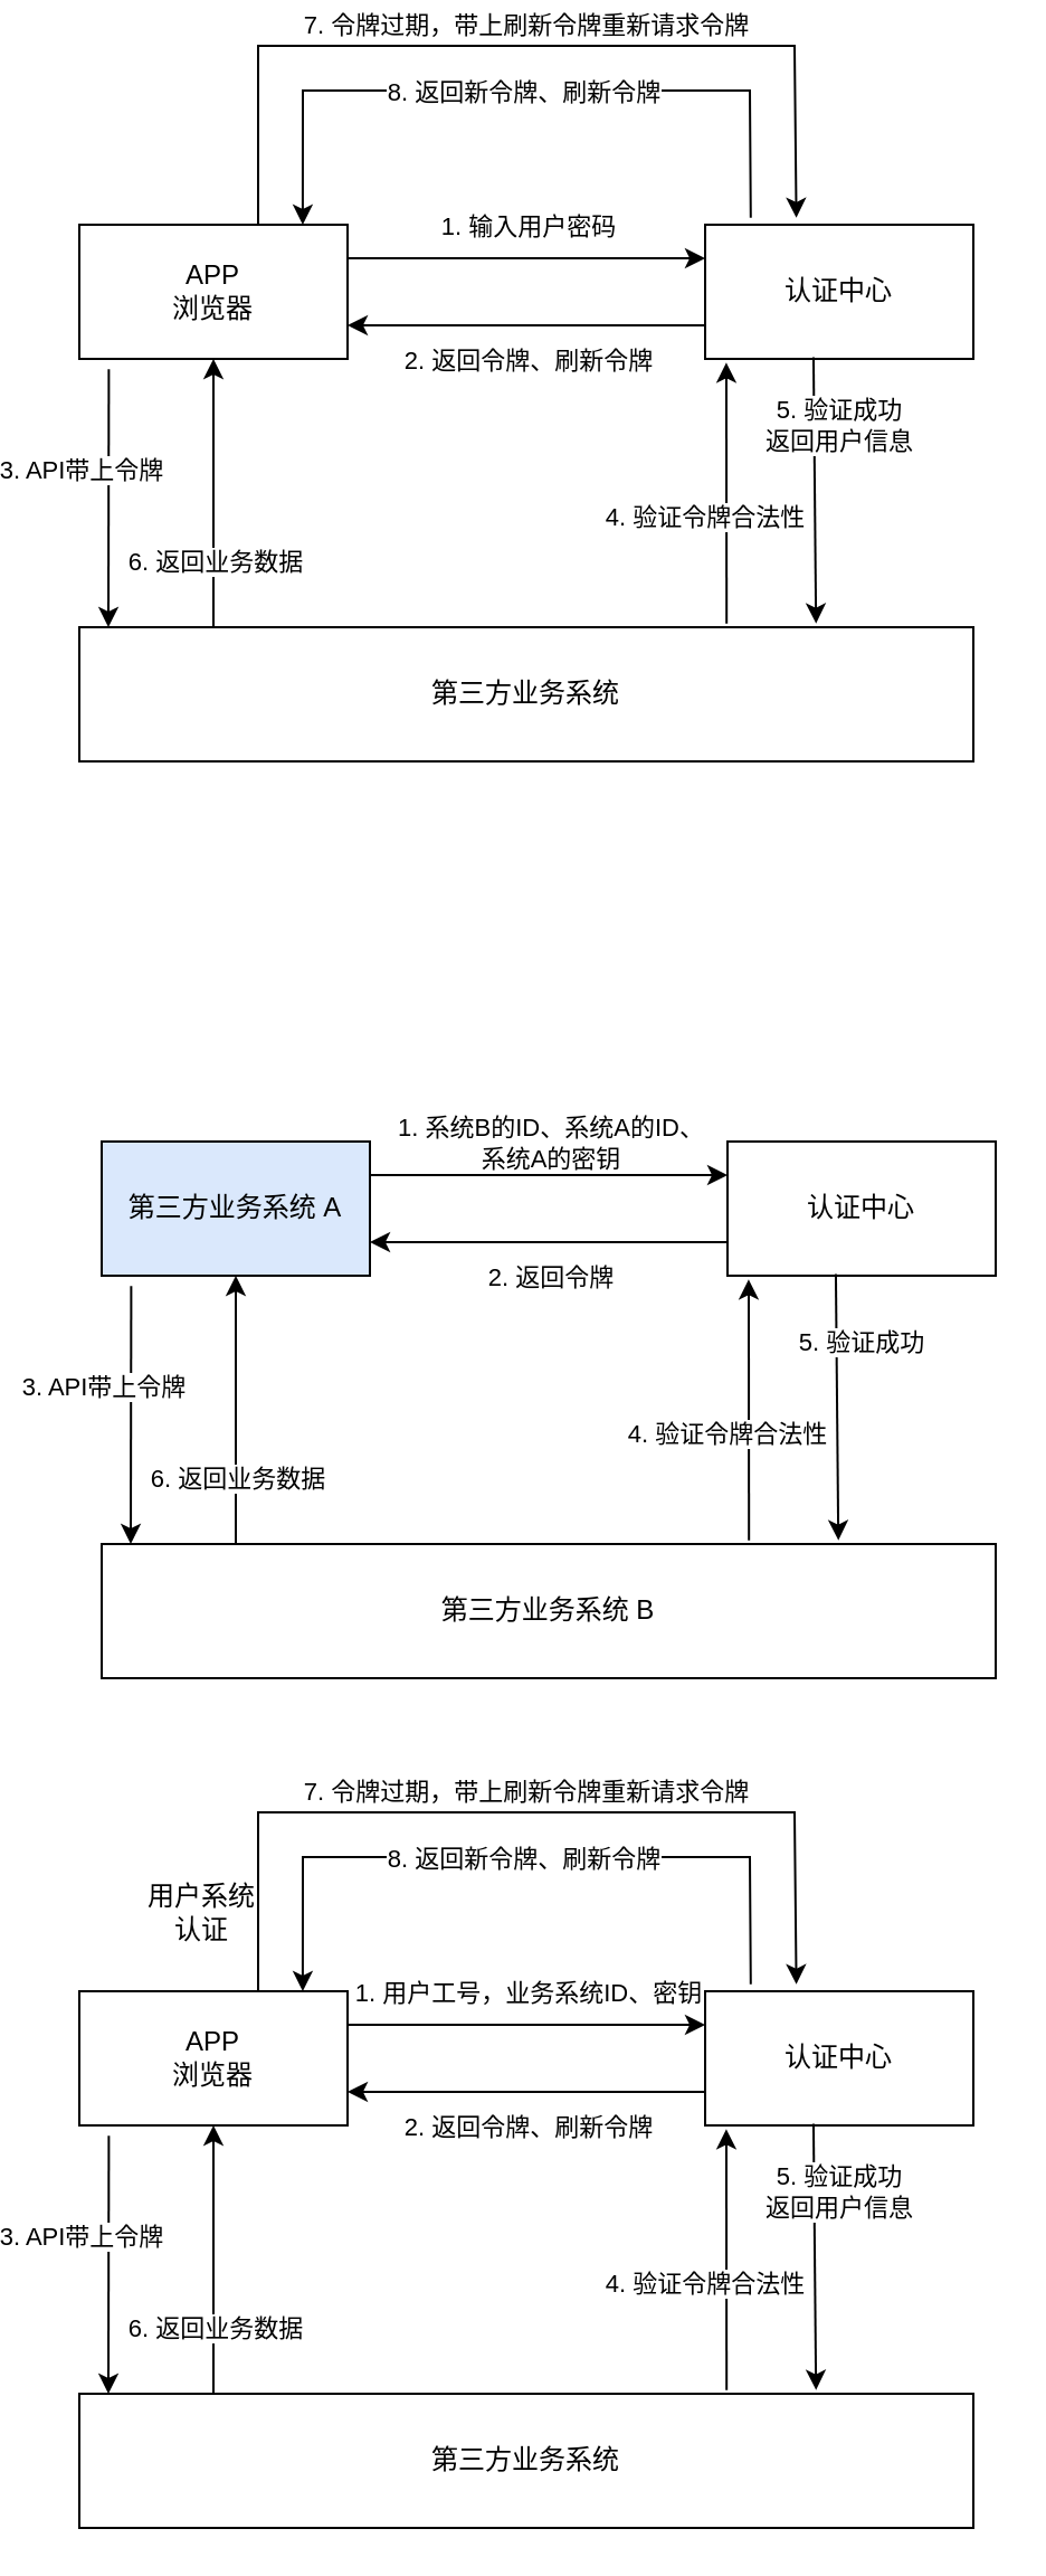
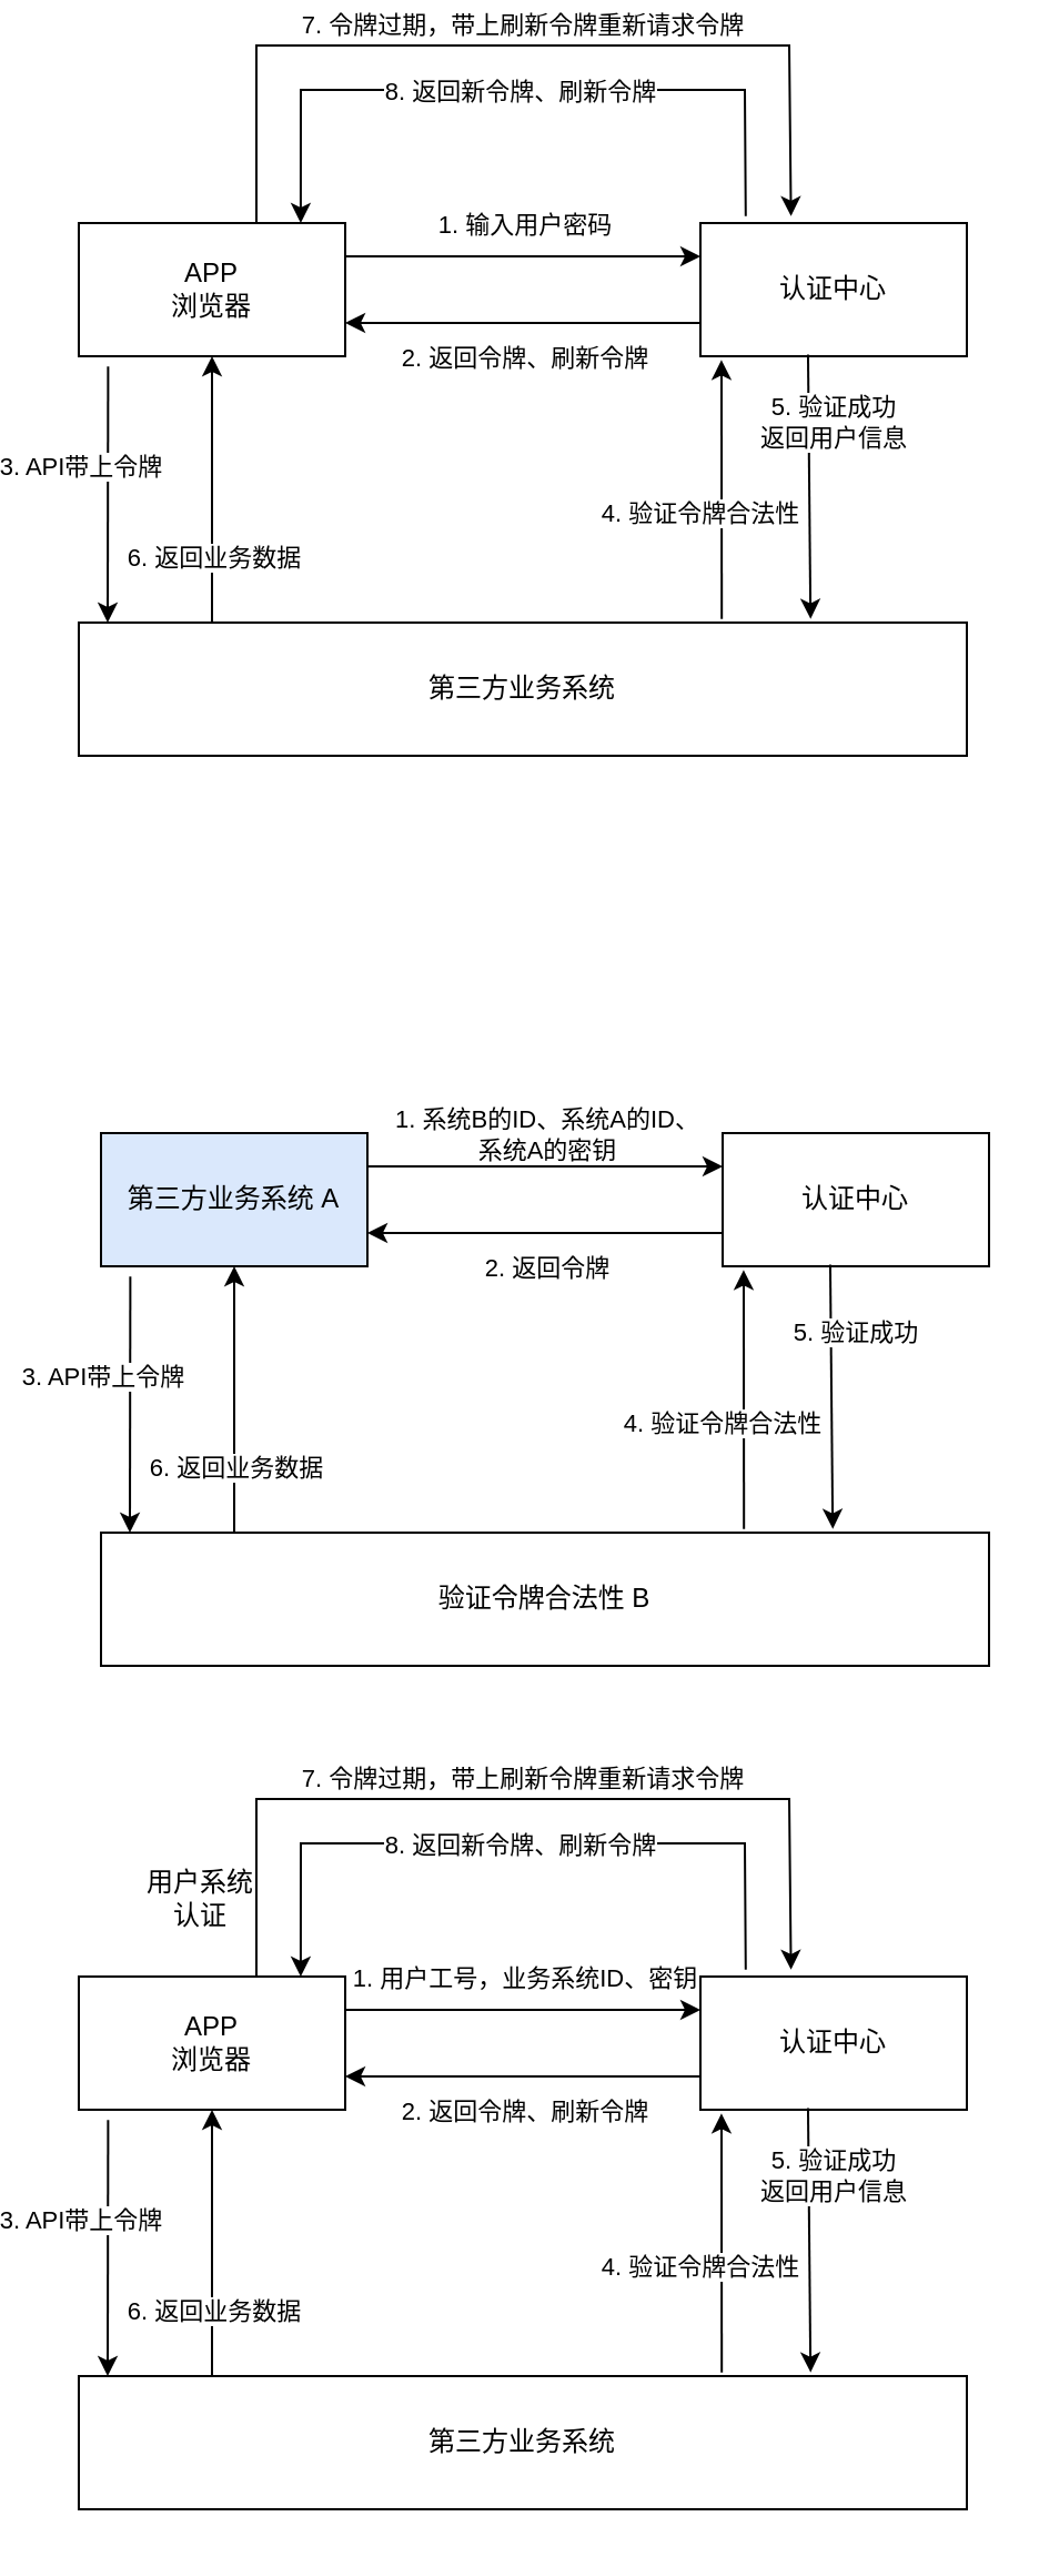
- <mxCell id="23" value="第三方业务系统 B" style="rounded=0;whiteSpace=wrap;html=1;" vertex="1" parent="1"><mxGeometry x="30" y="690" width="400" height="60" as="geometry" /></mxCell>
+ <mxCell id="23" value="验证令牌合法性 B" style="rounded=0;whiteSpace=wrap;html=1;" vertex="1" parent="1"><mxGeometry x="30" y="690" width="400" height="60" as="geometry" /></mxCell>
